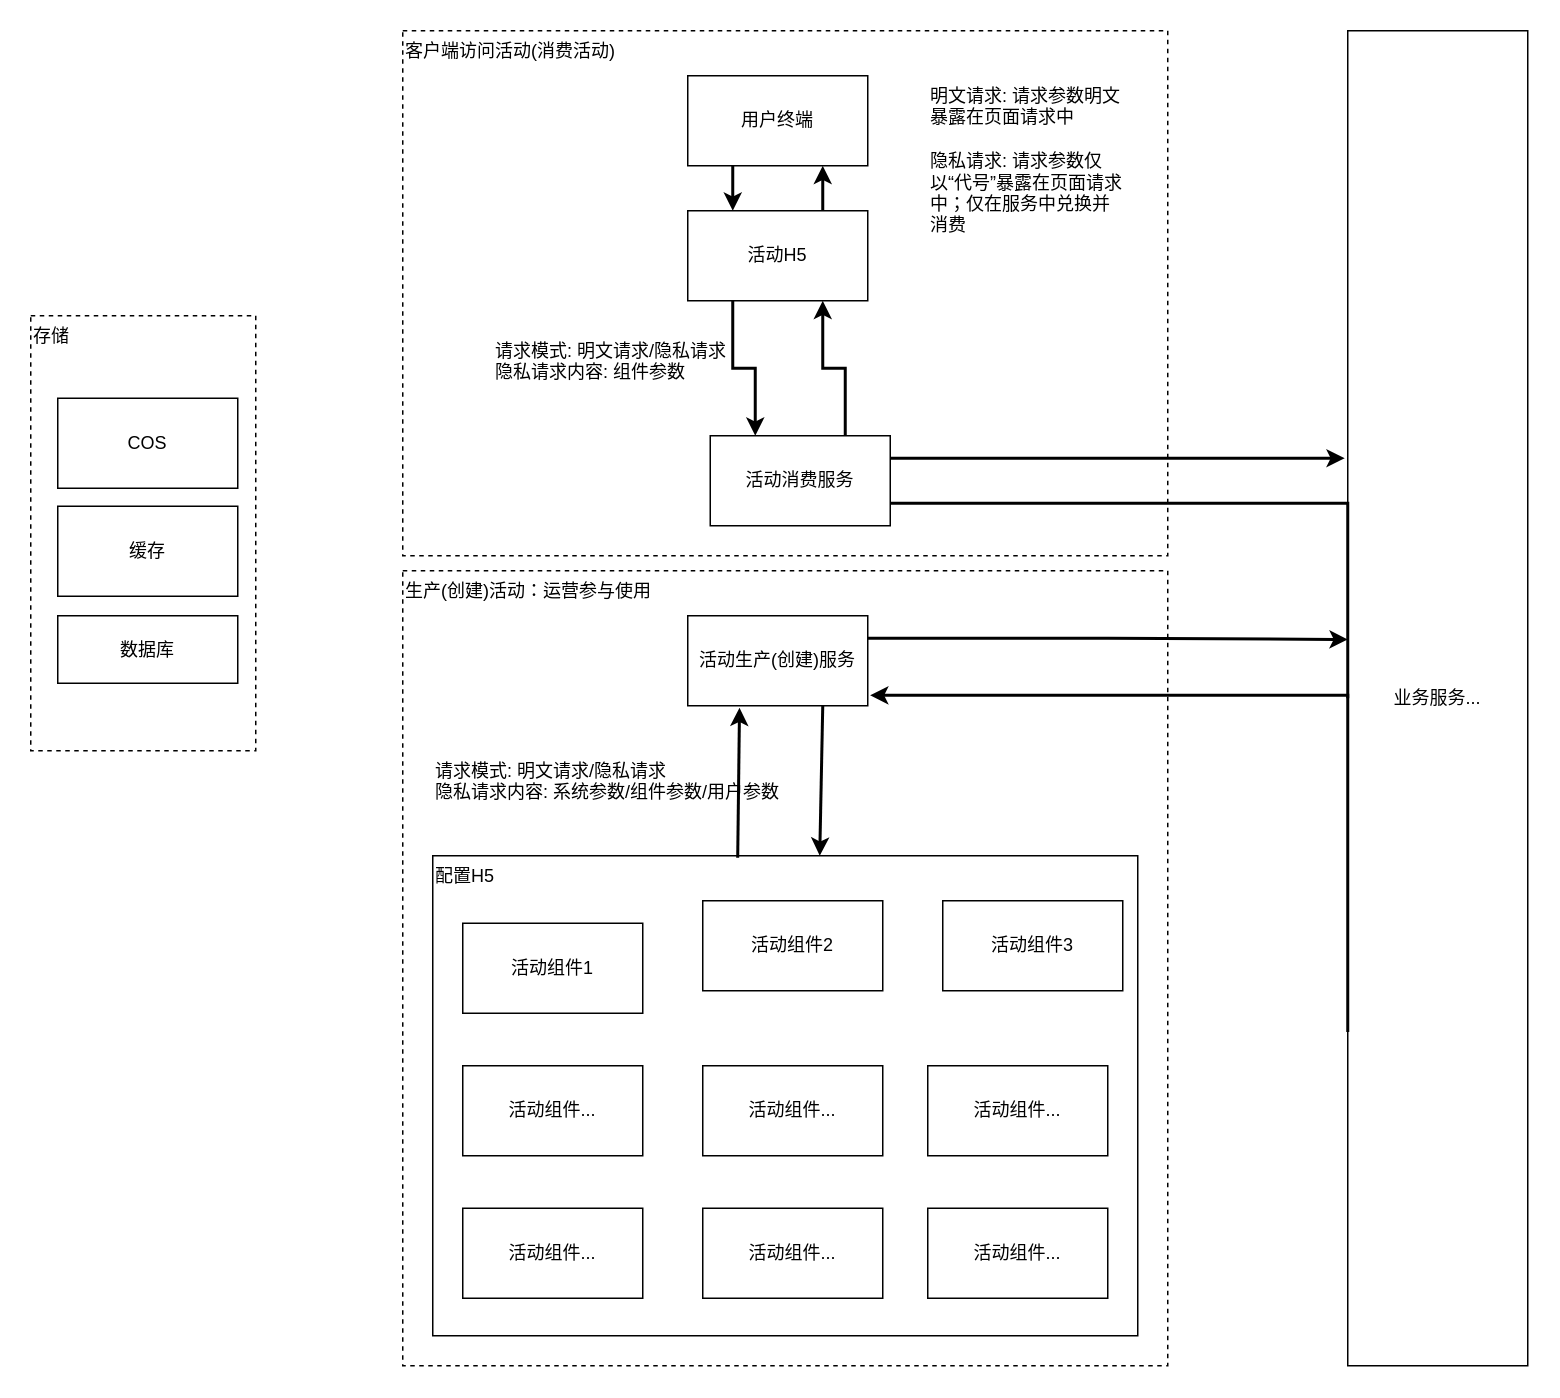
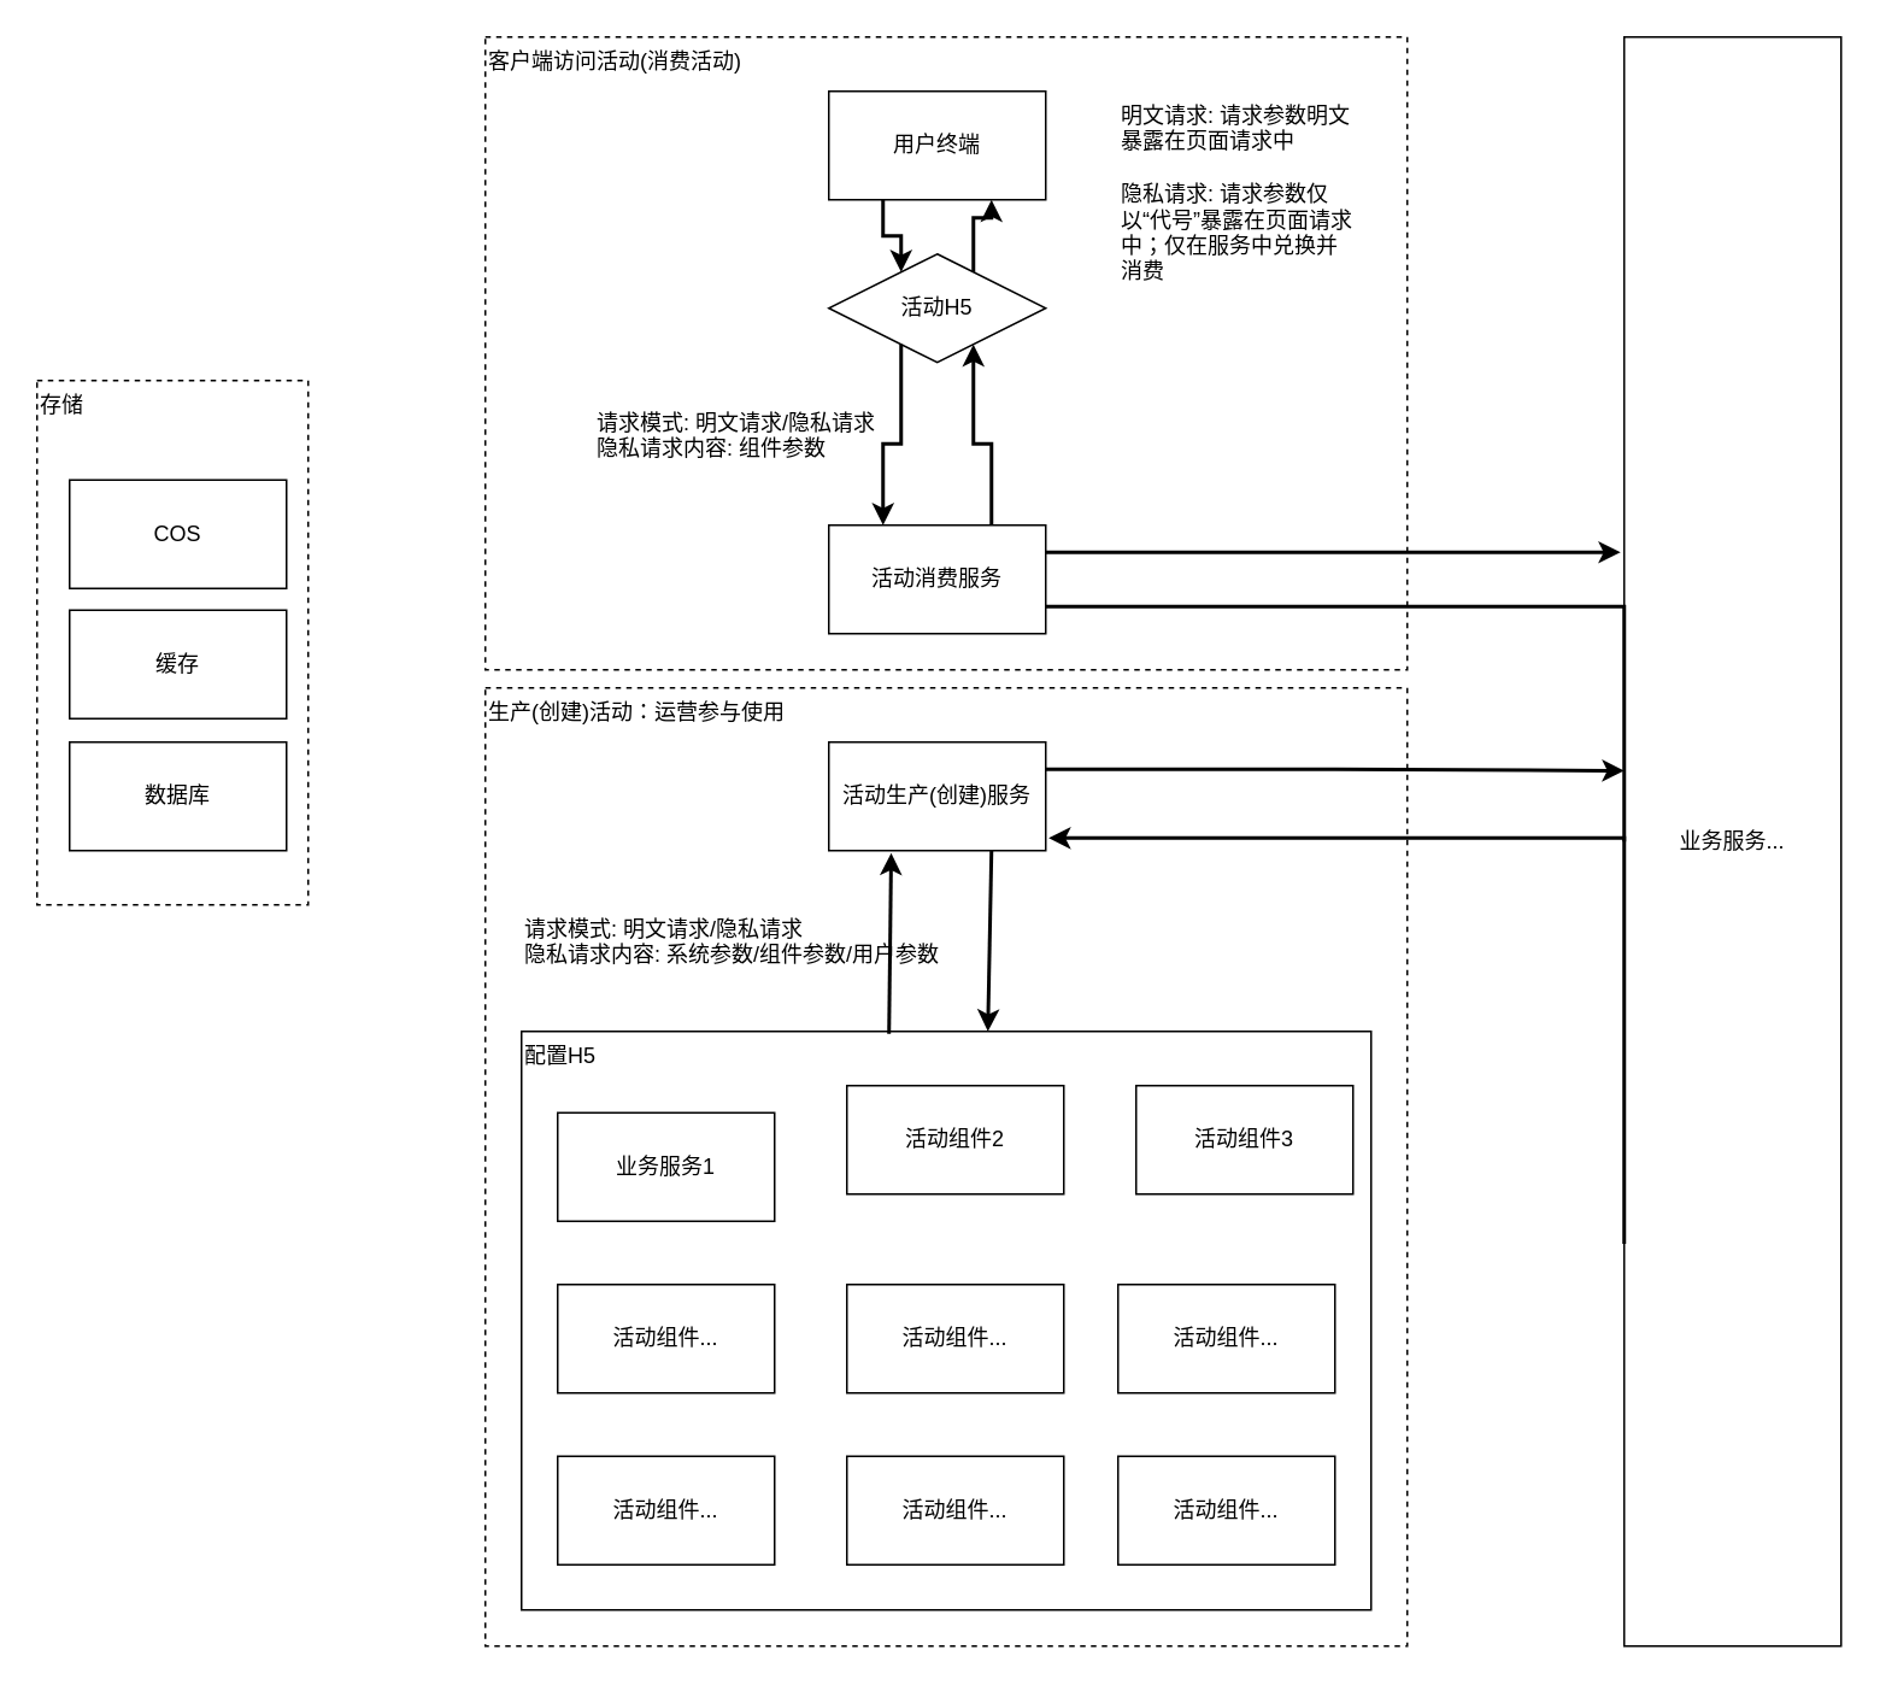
- <mxCell id="9" value="活动H5" style="rounded=0;whiteSpace=wrap;html=1;fillColor=none;verticalAlign=middle;" vertex="1" parent="1"><mxGeometry x="458" y="140" width="120" height="60" as="geometry" /></mxCell>
+ <mxCell id="9" value="活动H5" style="rhombus;whiteSpace=wrap;html=1;fillColor=none;verticalAlign=middle;" vertex="1" parent="1"><mxGeometry x="458" y="140" width="120" height="60" as="geometry" /></mxCell>
- <mxCell id="12" value="活动消费服务" style="rounded=0;whiteSpace=wrap;html=1;fillColor=none;verticalAlign=middle;" vertex="1" parent="1"><mxGeometry x="473" y="290" width="120" height="60" as="geometry" /></mxCell>
+ <mxCell id="12" value="活动消费服务" style="rounded=0;whiteSpace=wrap;html=1;fillColor=none;verticalAlign=middle;" vertex="1" parent="1"><mxGeometry x="458" y="290" width="120" height="60" as="geometry" /></mxCell>
- <mxCell id="18" value="数据库" style="rounded=0;whiteSpace=wrap;html=1;fillColor=none;verticalAlign=middle;" vertex="1" parent="1"><mxGeometry x="38" y="410" width="120" height="45" as="geometry" /></mxCell>
+ <mxCell id="18" value="数据库" style="rounded=0;whiteSpace=wrap;html=1;fillColor=none;verticalAlign=middle;" vertex="1" parent="1"><mxGeometry x="38" y="410" width="120" height="60" as="geometry" /></mxCell>
- <mxCell id="23" value="活动组件1" style="rounded=0;whiteSpace=wrap;html=1;fillColor=none;verticalAlign=middle;" vertex="1" parent="1"><mxGeometry x="308" y="615" width="120" height="60" as="geometry" /></mxCell>
+ <mxCell id="23" value="业务服务1" style="rounded=0;whiteSpace=wrap;html=1;fillColor=none;verticalAlign=middle;" vertex="1" parent="1"><mxGeometry x="308" y="615" width="120" height="60" as="geometry" /></mxCell>
